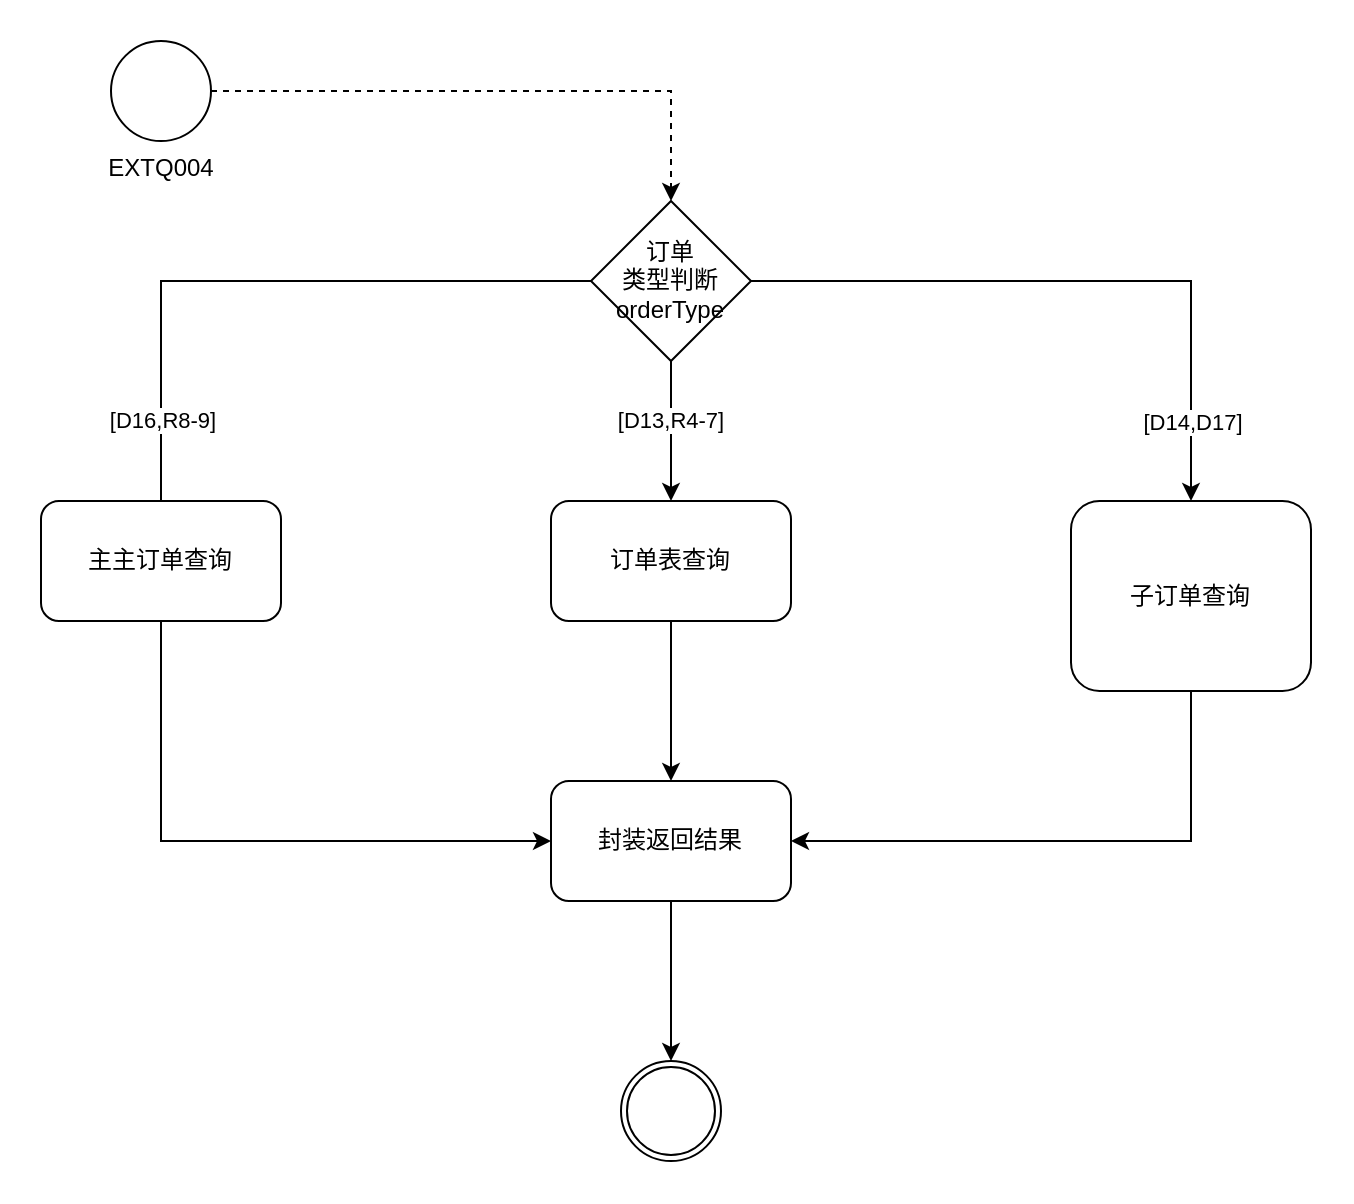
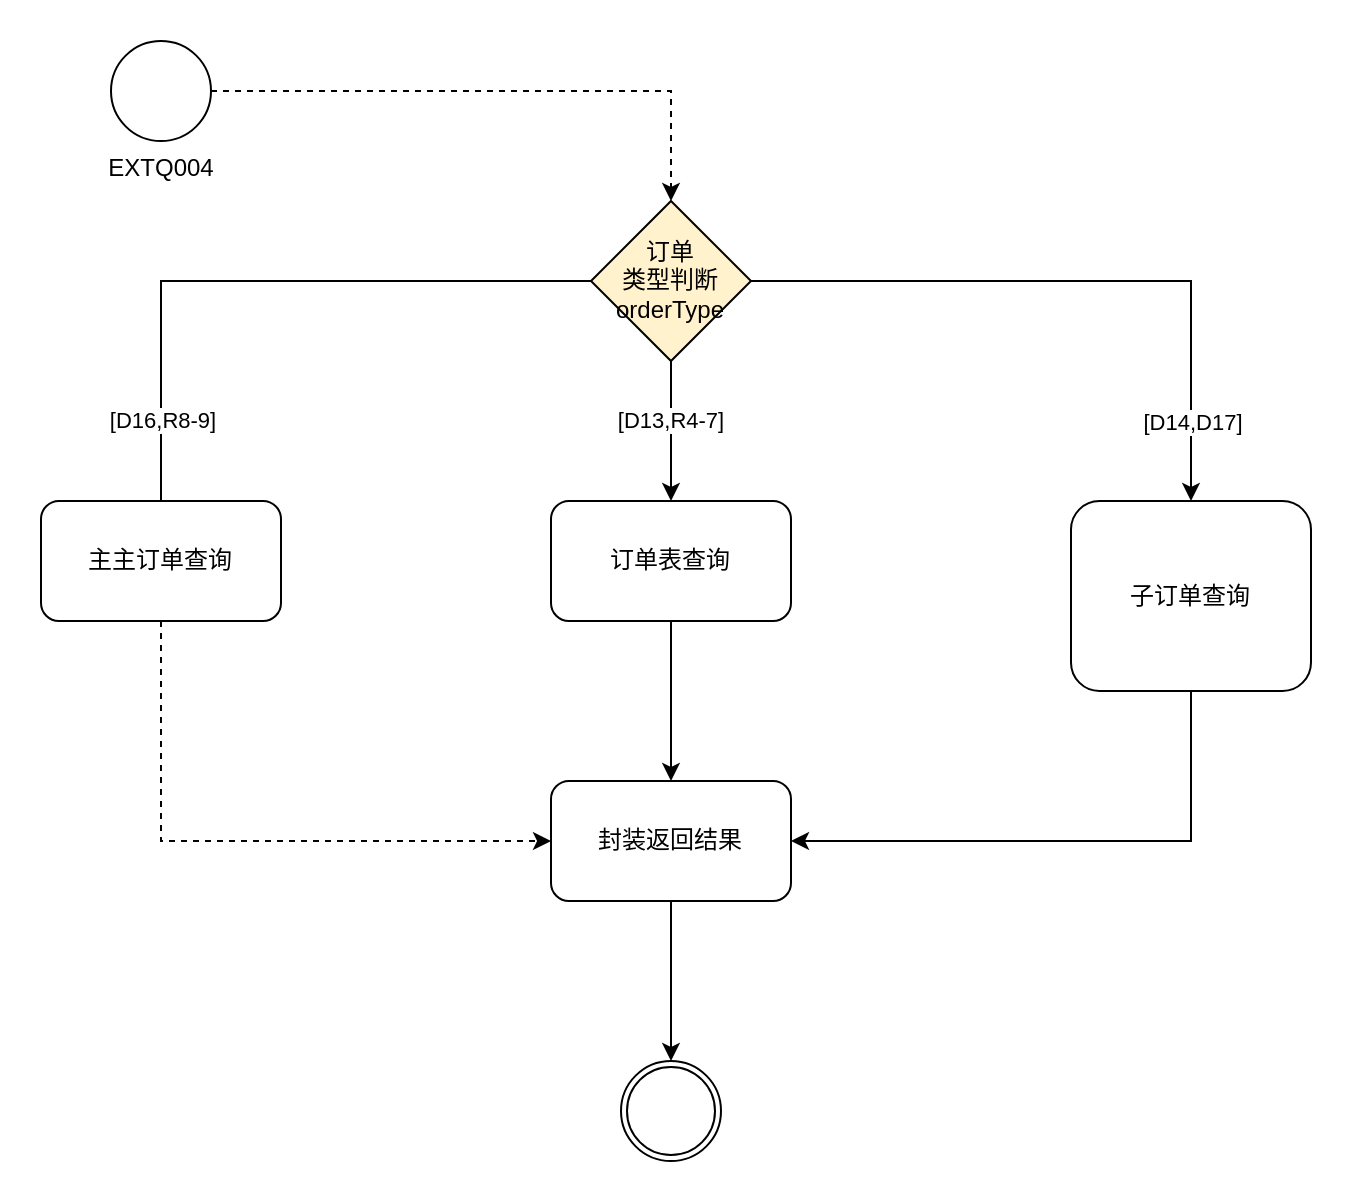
- <mxCell id="10" value="订单&lt;br&gt;类型判断orderType" style="rhombus;verticalAlign=middle;labelBackgroundColor=none;labelBorderColor=none;whiteSpace=wrap;html=1;fontStyle=0" parent="1" vertex="1"><mxGeometry x="295" y="100" width="80" height="80" as="geometry" /></mxCell>
+ <mxCell id="10" value="订单&lt;br&gt;类型判断orderType" style="rhombus;verticalAlign=middle;labelBackgroundColor=none;labelBorderColor=none;whiteSpace=wrap;html=1;fontStyle=0;fillColor=#fff2cc;" parent="1" vertex="1"><mxGeometry x="295" y="100" width="80" height="80" as="geometry" /></mxCell>
- <mxCell id="11" style="edgeStyle=orthogonalEdgeStyle;rounded=0;orthogonalLoop=1;jettySize=auto;html=1;entryX=0;entryY=0.5;entryDx=0;entryDy=0;" parent="1" source="12" target="18" edge="1"><mxGeometry relative="1" as="geometry"><Array as="points"><mxPoint x="80" y="420" /></Array></mxGeometry></mxCell>
+ <mxCell id="11" style="edgeStyle=orthogonalEdgeStyle;rounded=0;orthogonalLoop=1;jettySize=auto;html=1;entryX=0;entryY=0.5;entryDx=0;entryDy=0;dashed=1;" parent="1" source="12" target="18" edge="1"><mxGeometry relative="1" as="geometry"><Array as="points"><mxPoint x="80" y="420" /></Array></mxGeometry></mxCell>
